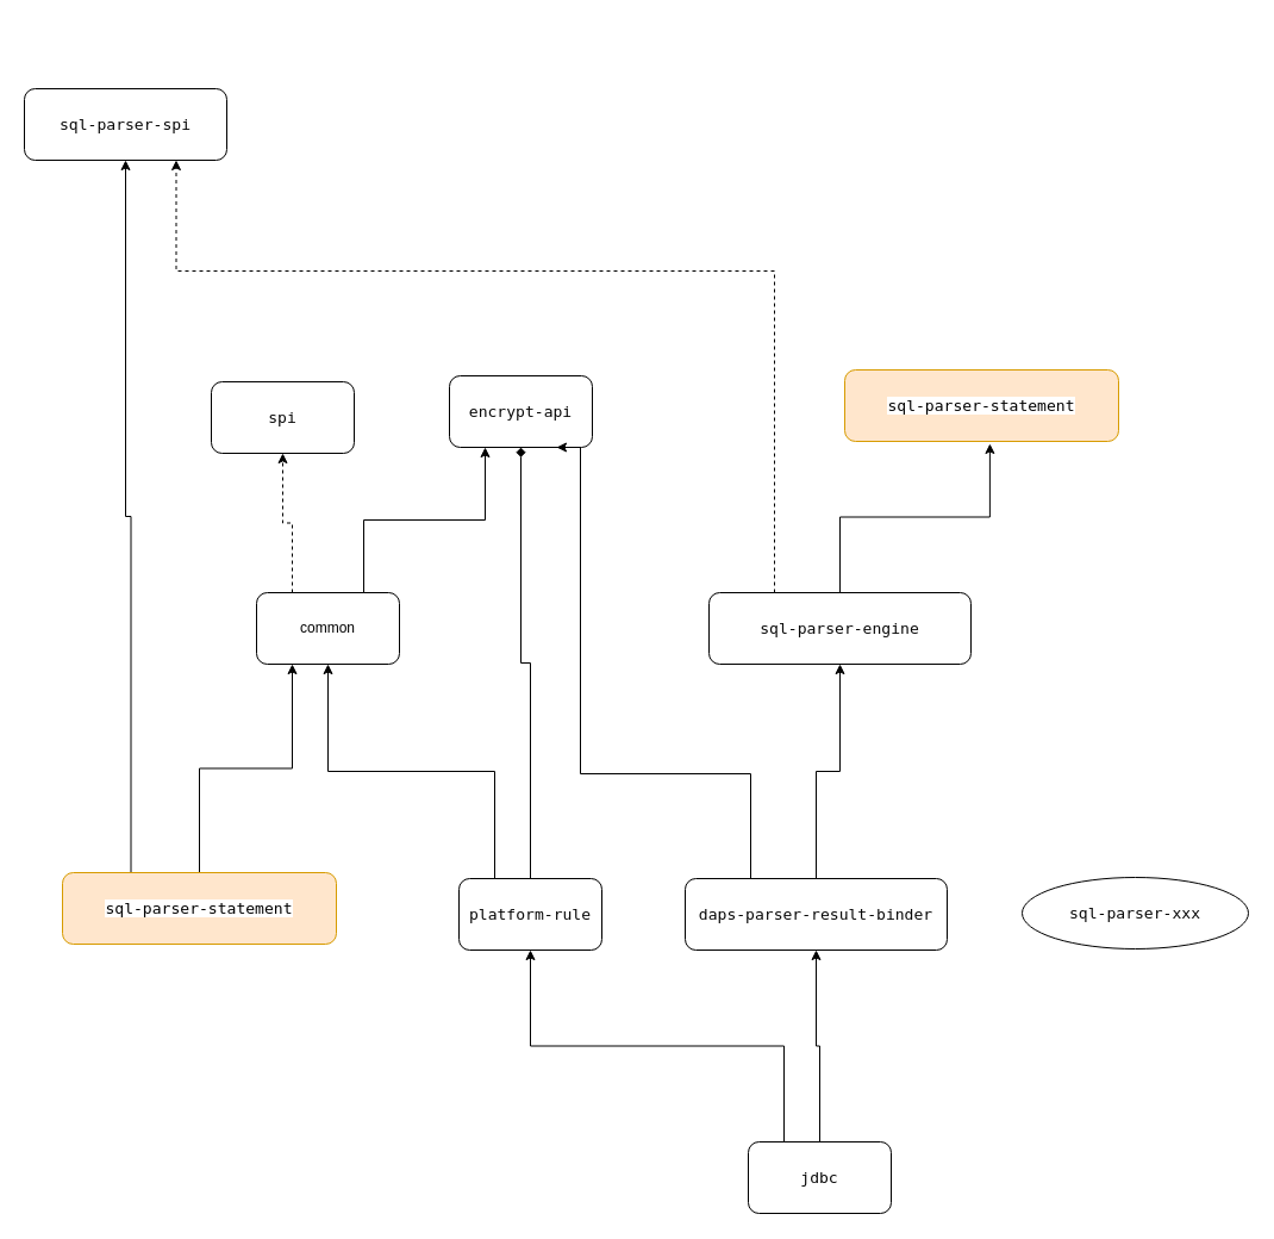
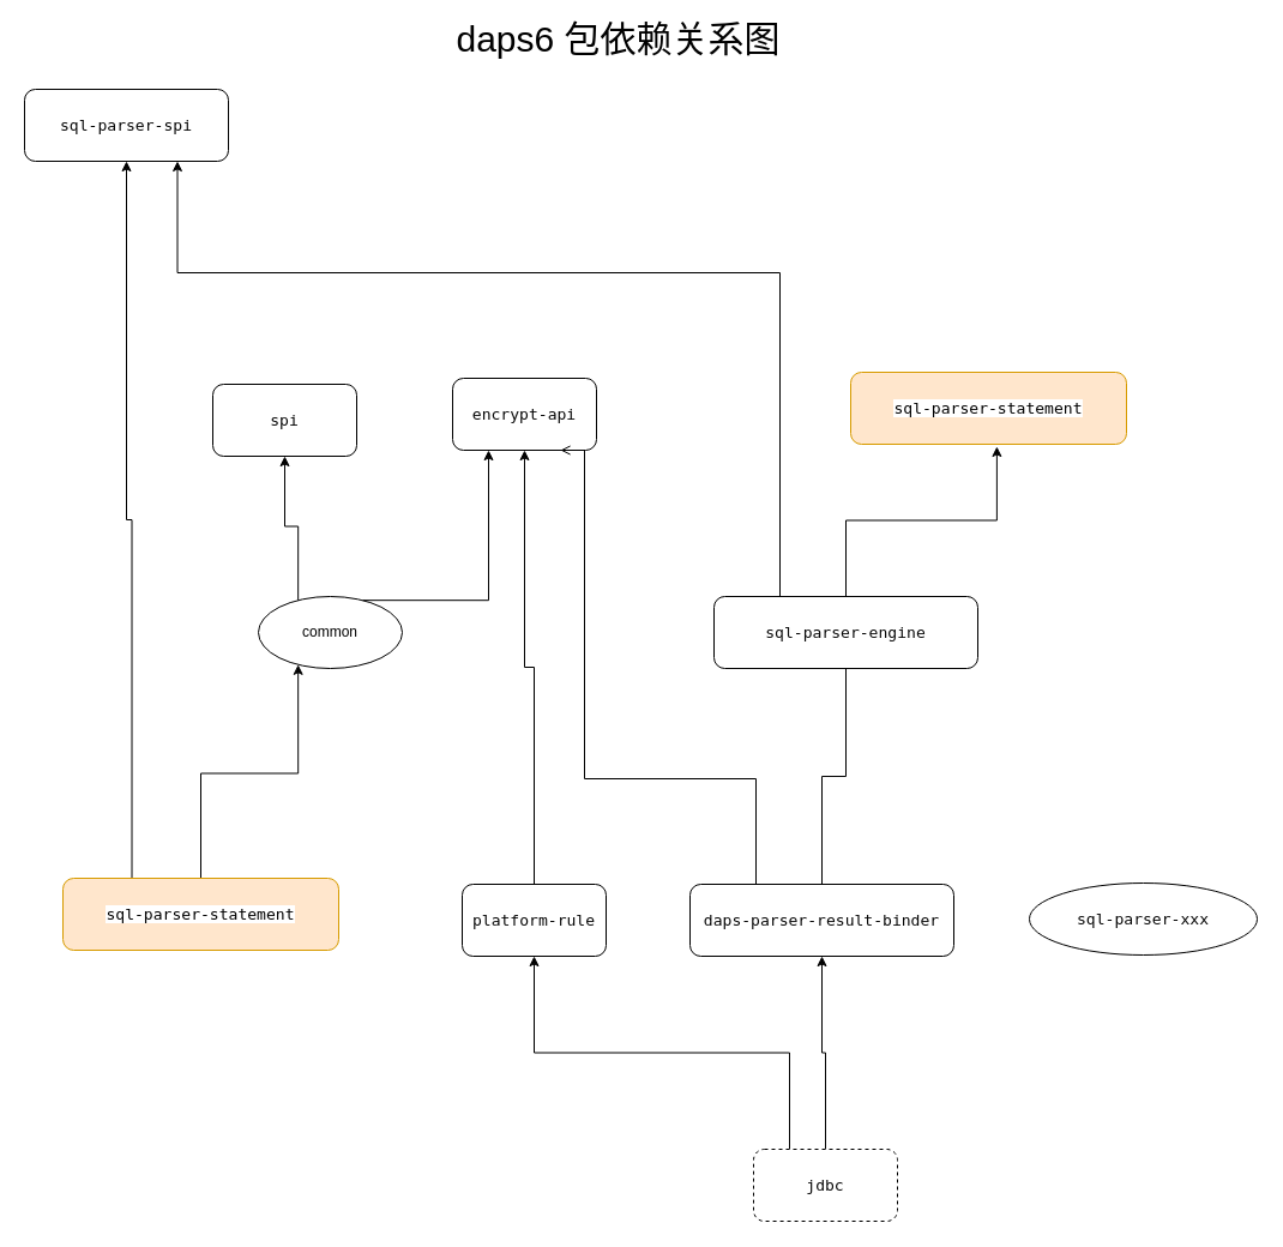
+ <mxCell id="25" value="daps6 包依赖关系图" style="text;html=1;align=center;verticalAlign=middle;whiteSpace=wrap;rounded=0;fontSize=30;" vertex="1" parent="1"><mxGeometry x="359" y="20" width="313" height="24" as="geometry" /></mxCell>
- <mxCell id="19" style="edgeStyle=orthogonalEdgeStyle;rounded=0;orthogonalLoop=1;jettySize=auto;html=1;entryX=0.75;entryY=1;entryDx=0;entryDy=0;exitX=0.25;exitY=0;exitDx=0;exitDy=0;dashed=1;" edge="1" parent="1" source="20" target="12"><mxGeometry relative="1" as="geometry"><Array as="points"><mxPoint x="650" y="227" /><mxPoint x="148" y="227" /></Array></mxGeometry></mxCell>
+ <mxCell id="19" style="edgeStyle=orthogonalEdgeStyle;rounded=0;orthogonalLoop=1;jettySize=auto;html=1;entryX=0.75;entryY=1;entryDx=0;entryDy=0;exitX=0.25;exitY=0;exitDx=0;exitDy=0;" edge="1" parent="1" source="20" target="12"><mxGeometry relative="1" as="geometry"><Array as="points"><mxPoint x="650" y="227" /><mxPoint x="148" y="227" /></Array></mxGeometry></mxCell>
- <mxCell id="17" style="edgeStyle=orthogonalEdgeStyle;rounded=0;orthogonalLoop=1;jettySize=auto;html=1;exitX=0.25;exitY=0;exitDx=0;exitDy=0;entryX=0.75;entryY=1;entryDx=0;entryDy=0;" edge="1" parent="1" source="18" target="5"><mxGeometry relative="1" as="geometry"><Array as="points"><mxPoint x="630" y="649" /><mxPoint x="487" y="649" /></Array></mxGeometry></mxCell>
+ <mxCell id="17" style="edgeStyle=orthogonalEdgeStyle;rounded=0;orthogonalLoop=1;jettySize=auto;html=1;exitX=0.25;exitY=0;exitDx=0;exitDy=0;entryX=0.75;entryY=1;entryDx=0;entryDy=0;endArrow=open;" edge="1" parent="1" source="18" target="5"><mxGeometry relative="1" as="geometry"><Array as="points"><mxPoint x="630" y="649" /><mxPoint x="487" y="649" /></Array></mxGeometry></mxCell>
- <mxCell id="6" style="edgeStyle=orthogonalEdgeStyle;rounded=0;orthogonalLoop=1;jettySize=auto;html=1;exitX=0.5;exitY=0;exitDx=0;exitDy=0;endArrow=diamond;" edge="1" parent="1" source="8" target="5"><mxGeometry relative="1" as="geometry" /></mxCell>
+ <mxCell id="6" style="edgeStyle=orthogonalEdgeStyle;rounded=0;orthogonalLoop=1;jettySize=auto;html=1;exitX=0.5;exitY=0;exitDx=0;exitDy=0;" edge="1" parent="1" source="8" target="5"><mxGeometry relative="1" as="geometry" /></mxCell>
- <mxCell id="2" style="edgeStyle=orthogonalEdgeStyle;rounded=0;orthogonalLoop=1;jettySize=auto;html=1;exitX=0.25;exitY=0;exitDx=0;exitDy=0;entryX=0.5;entryY=1;entryDx=0;entryDy=0;dashed=1;" edge="1" parent="1" source="4" target="24"><mxGeometry relative="1" as="geometry" /></mxCell>
+ <mxCell id="2" style="edgeStyle=orthogonalEdgeStyle;rounded=0;orthogonalLoop=1;jettySize=auto;html=1;exitX=0.25;exitY=0;exitDx=0;exitDy=0;entryX=0.5;entryY=1;entryDx=0;entryDy=0;" edge="1" parent="1" source="4" target="24"><mxGeometry relative="1" as="geometry" /></mxCell>
- <mxCell id="4" value="common" style="rounded=1;whiteSpace=wrap;html=1;" vertex="1" parent="1"><mxGeometry x="215" y="497" width="120" height="60" as="geometry" /></mxCell>
+ <mxCell id="4" value="common" style="ellipse;whiteSpace=wrap;html=1;" vertex="1" parent="1"><mxGeometry x="215" y="497" width="120" height="60" as="geometry" /></mxCell>
- <mxCell id="16" style="edgeStyle=orthogonalEdgeStyle;rounded=0;orthogonalLoop=1;jettySize=auto;html=1;entryX=0.5;entryY=1;entryDx=0;entryDy=0;" edge="1" parent="1" source="18" target="20"><mxGeometry relative="1" as="geometry"><Array as="points"><mxPoint x="685" y="647" /><mxPoint x="705" y="647" /></Array></mxGeometry></mxCell>
+ <mxCell id="16" style="edgeStyle=orthogonalEdgeStyle;rounded=0;orthogonalLoop=1;jettySize=auto;html=1;entryX=0.5;entryY=1;entryDx=0;entryDy=0;endArrow=none;" edge="1" parent="1" source="18" target="20"><mxGeometry relative="1" as="geometry"><Array as="points"><mxPoint x="685" y="647" /><mxPoint x="705" y="647" /></Array></mxGeometry></mxCell>
- <mxCell id="7" style="edgeStyle=orthogonalEdgeStyle;rounded=0;orthogonalLoop=1;jettySize=auto;html=1;exitX=0.25;exitY=0;exitDx=0;exitDy=0;" edge="1" parent="1" source="8" target="4"><mxGeometry relative="1" as="geometry" /></mxCell>
- <mxCell id="15" value="&lt;div style=&quot;background-color: rgb(255, 255, 255); color: rgb(8, 8, 8);&quot;&gt;&lt;pre style=&quot;font-family:'Hack',monospace;font-size:9.8pt;&quot;&gt;jdbc&lt;/pre&gt;&lt;/div&gt;" style="rounded=1;whiteSpace=wrap;html=1;" vertex="1" parent="1"><mxGeometry x="628" y="958" width="120" height="60" as="geometry" /></mxCell>
+ <mxCell id="15" value="&lt;div style=&quot;background-color: rgb(255, 255, 255); color: rgb(8, 8, 8);&quot;&gt;&lt;pre style=&quot;font-family:'Hack',monospace;font-size:9.8pt;&quot;&gt;jdbc&lt;/pre&gt;&lt;/div&gt;" style="rounded=1;whiteSpace=wrap;html=1;dashed=1;" vertex="1" parent="1"><mxGeometry x="628" y="958" width="120" height="60" as="geometry" /></mxCell>
